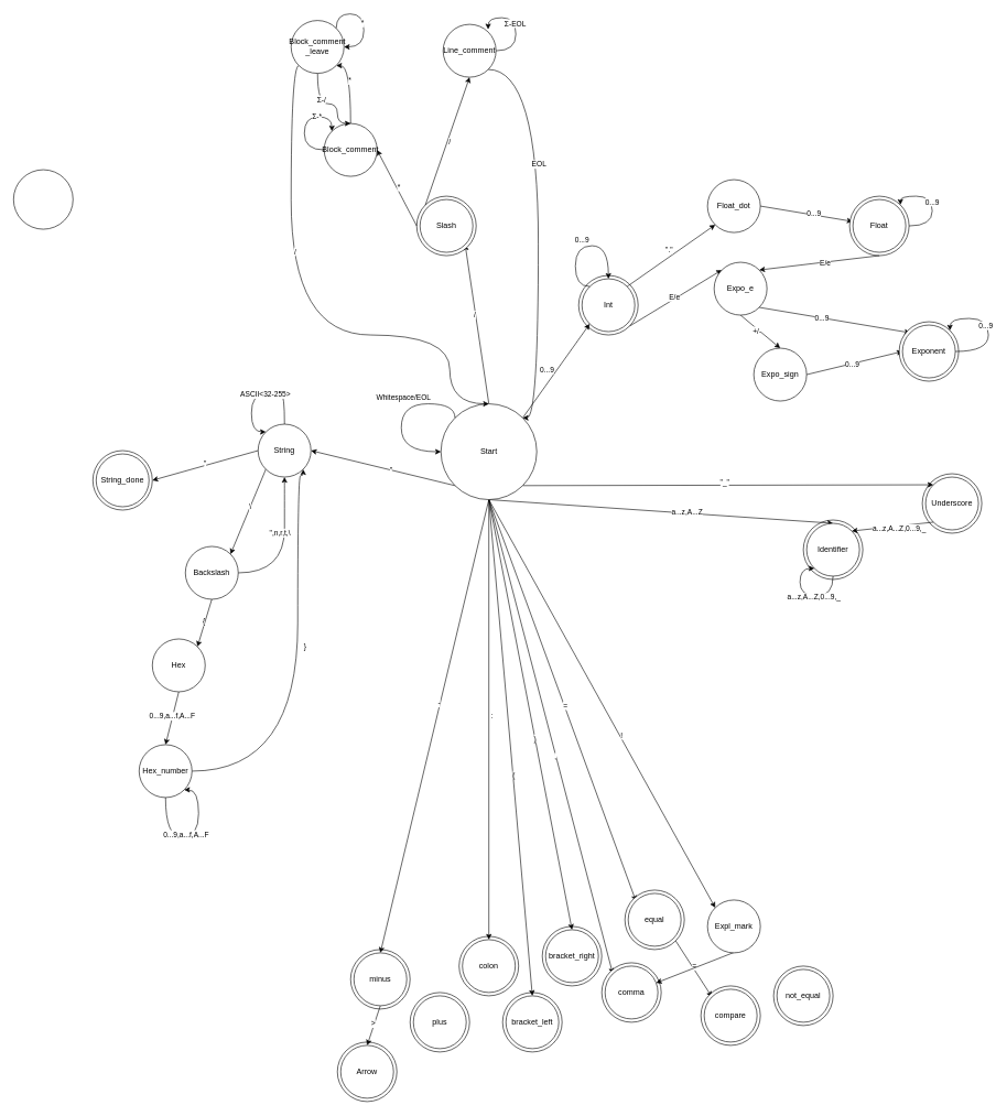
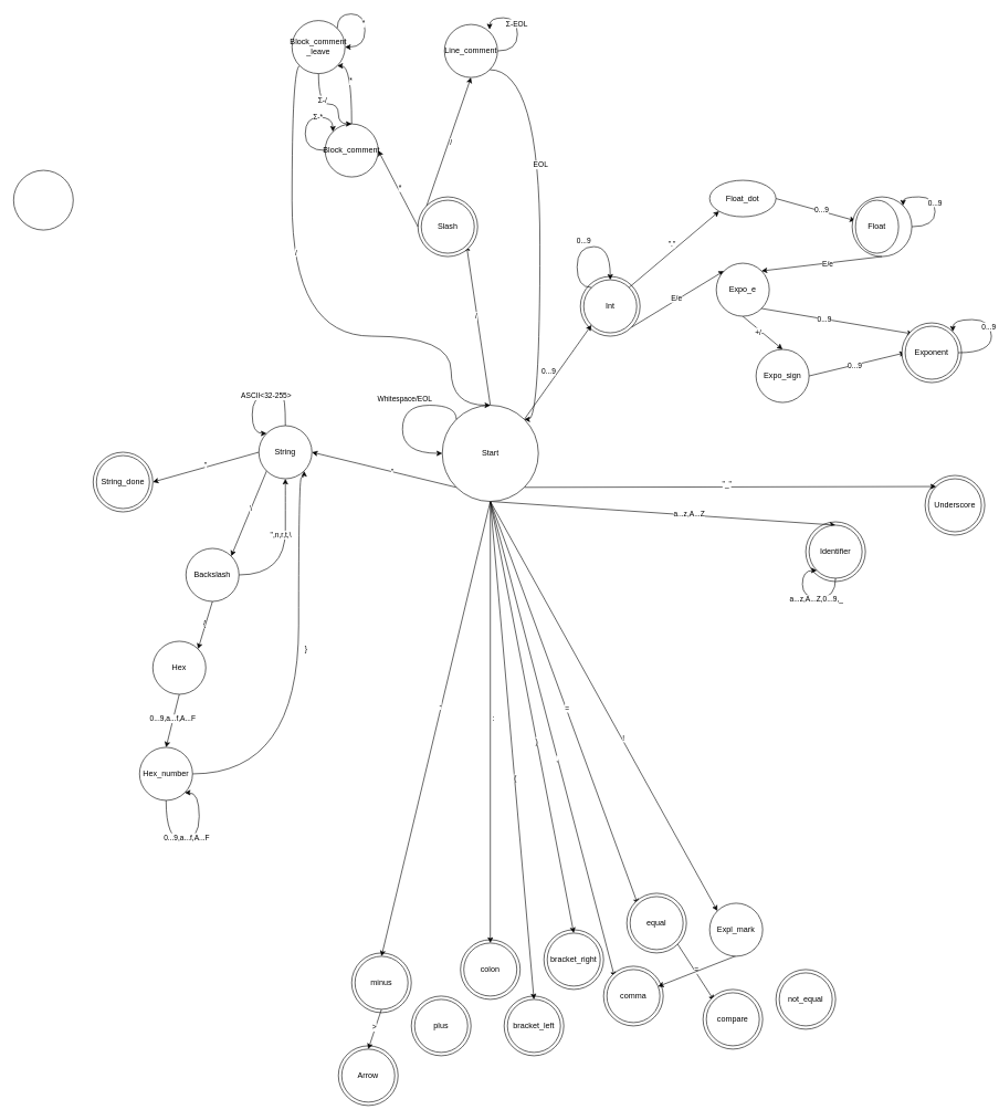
- <mxCell id="44" value="Float_dot" style="ellipse;whiteSpace=wrap;html=1;aspect=fixed;" parent="1" vertex="1"><mxGeometry x="1070" y="271" width="80" height="80" as="geometry" /></mxCell>
+ <mxCell id="44" value="Float_dot" style="ellipse;whiteSpace=wrap;html=1;aspect=fixed;" parent="1" vertex="1"><mxGeometry x="1070" y="271" width="100" height="55" as="geometry" /></mxCell>
- <mxCell id="49" value="Float" style="ellipse;whiteSpace=wrap;html=1;aspect=fixed;fillStyle=auto;strokeColor=default;gradientColor=none;strokeWidth=1;perimeterSpacing=1;shadow=0;" parent="47" vertex="1"><mxGeometry x="5" y="5" width="80" height="80" as="geometry" /></mxCell>
+ <mxCell id="49" value="Float" style="ellipse;whiteSpace=wrap;html=1;aspect=fixed;fillStyle=auto;strokeColor=default;gradientColor=none;strokeWidth=1;perimeterSpacing=1;shadow=0;" parent="47" vertex="1"><mxGeometry x="5" y="5" width="65" height="80" as="geometry" /></mxCell>
- <mxCell id="62" style="rounded=0;orthogonalLoop=1;jettySize=auto;html=1;exitX=0;exitY=1;exitDx=0;exitDy=0;entryX=1;entryY=0;entryDx=0;entryDy=0;" edge="1" parent="1" source="64" target="61"><mxGeometry relative="1" as="geometry" /></mxCell>
- <mxCell id="63" value="a...z,A...Z,0...9,_" style="edgeLabel;html=1;align=center;verticalAlign=middle;resizable=0;points=[];" vertex="1" connectable="0" parent="62"><mxGeometry x="-0.181" y="-1" relative="1" as="geometry"><mxPoint x="-1" y="5" as="offset" /></mxGeometry></mxCell>
